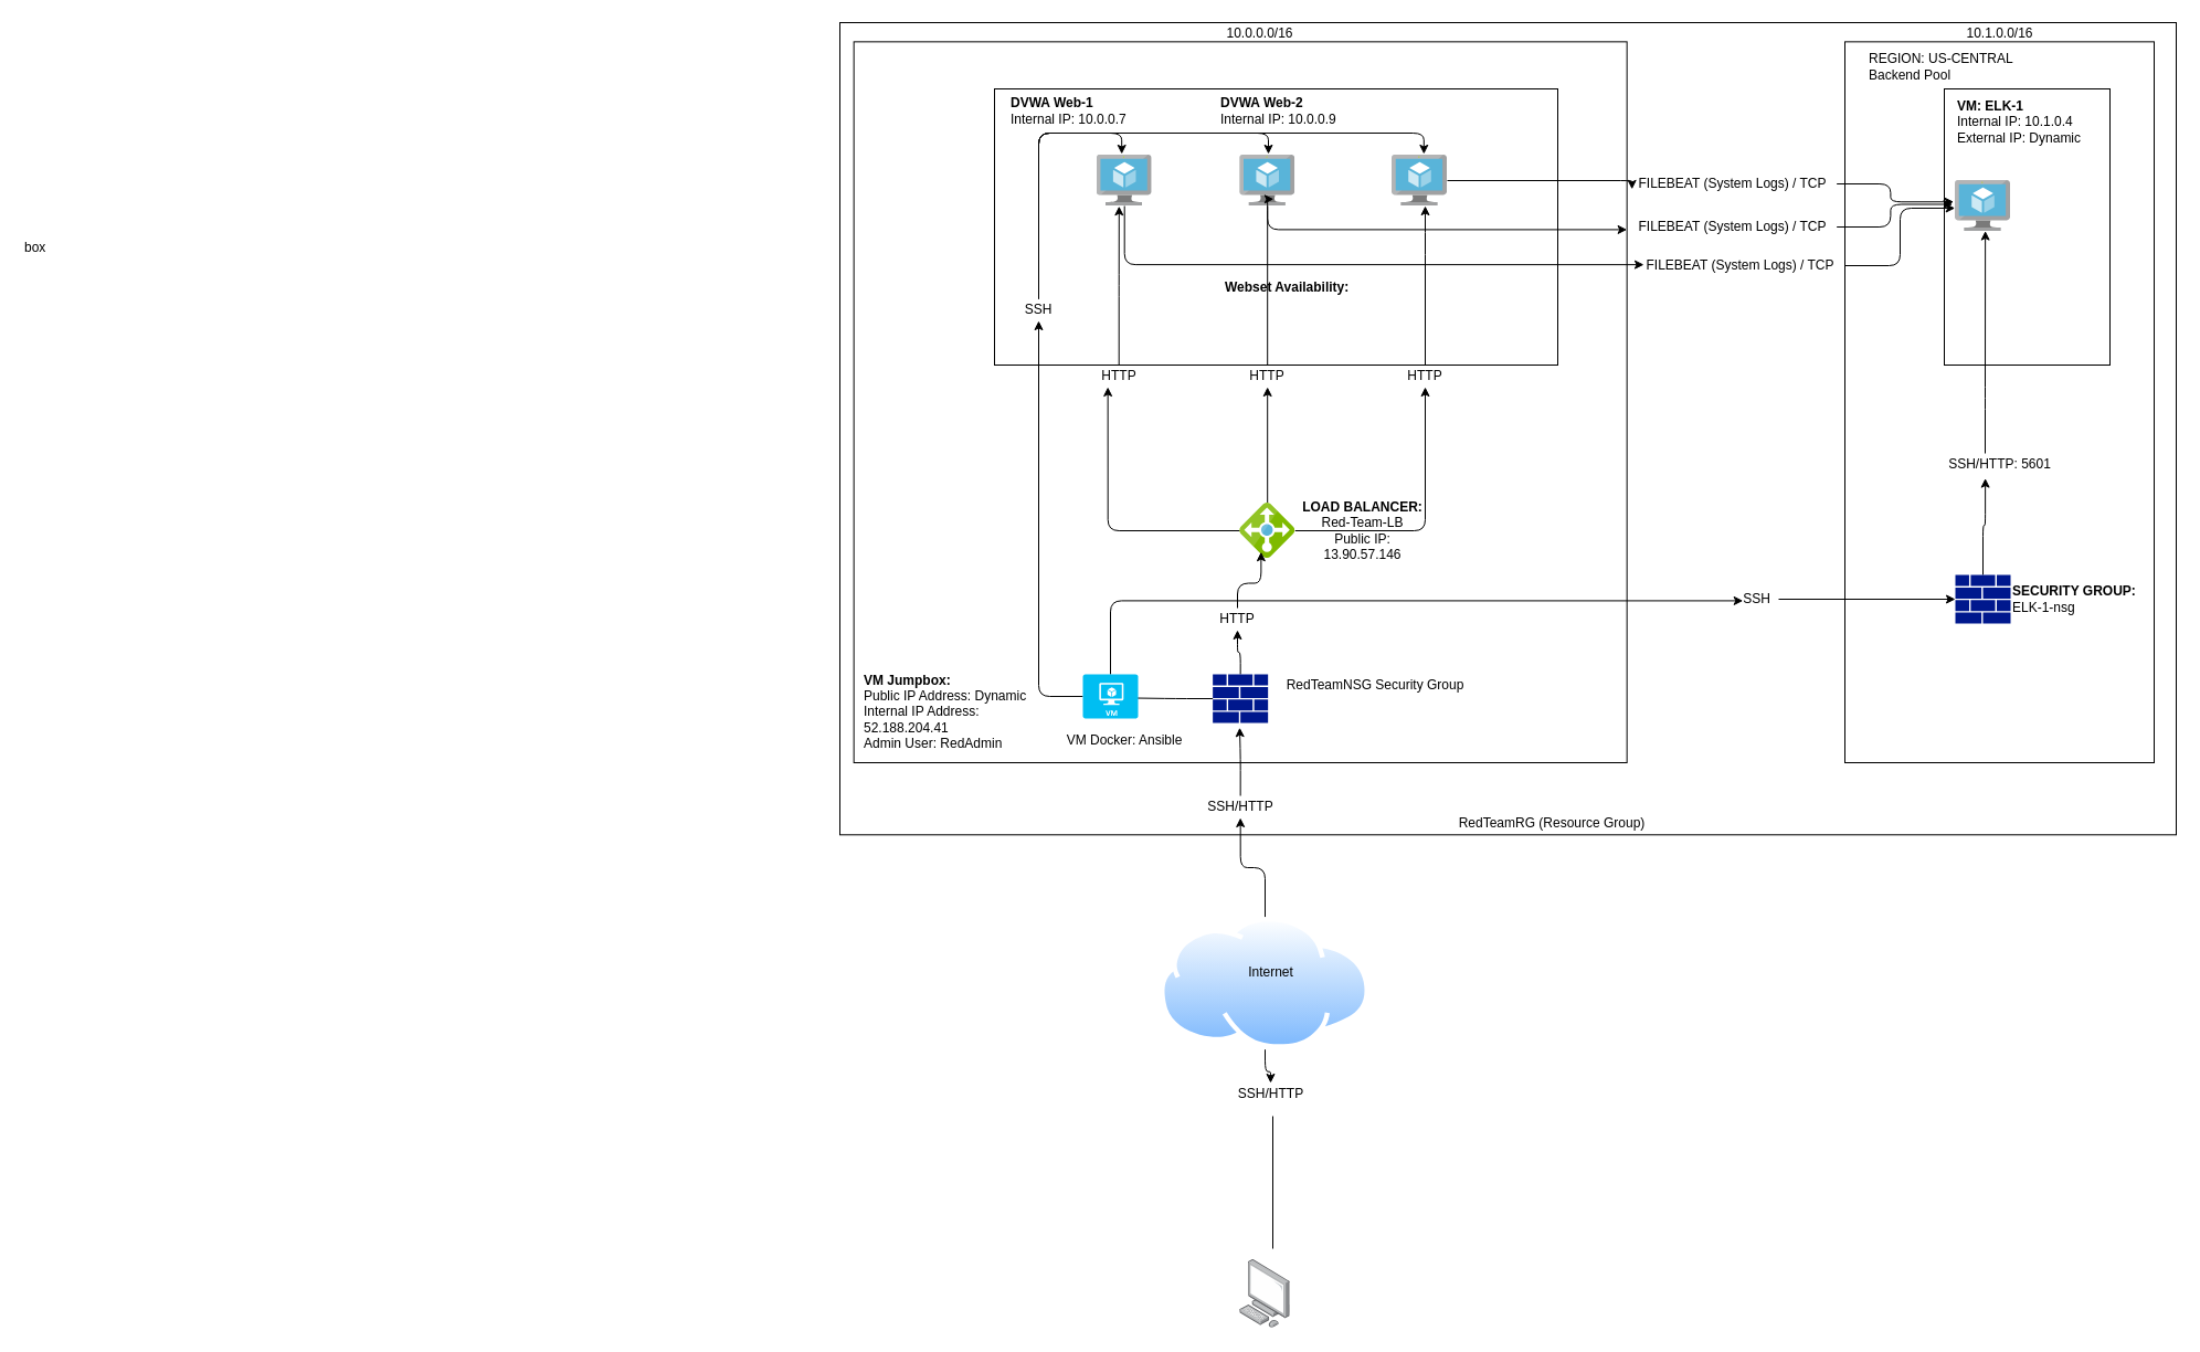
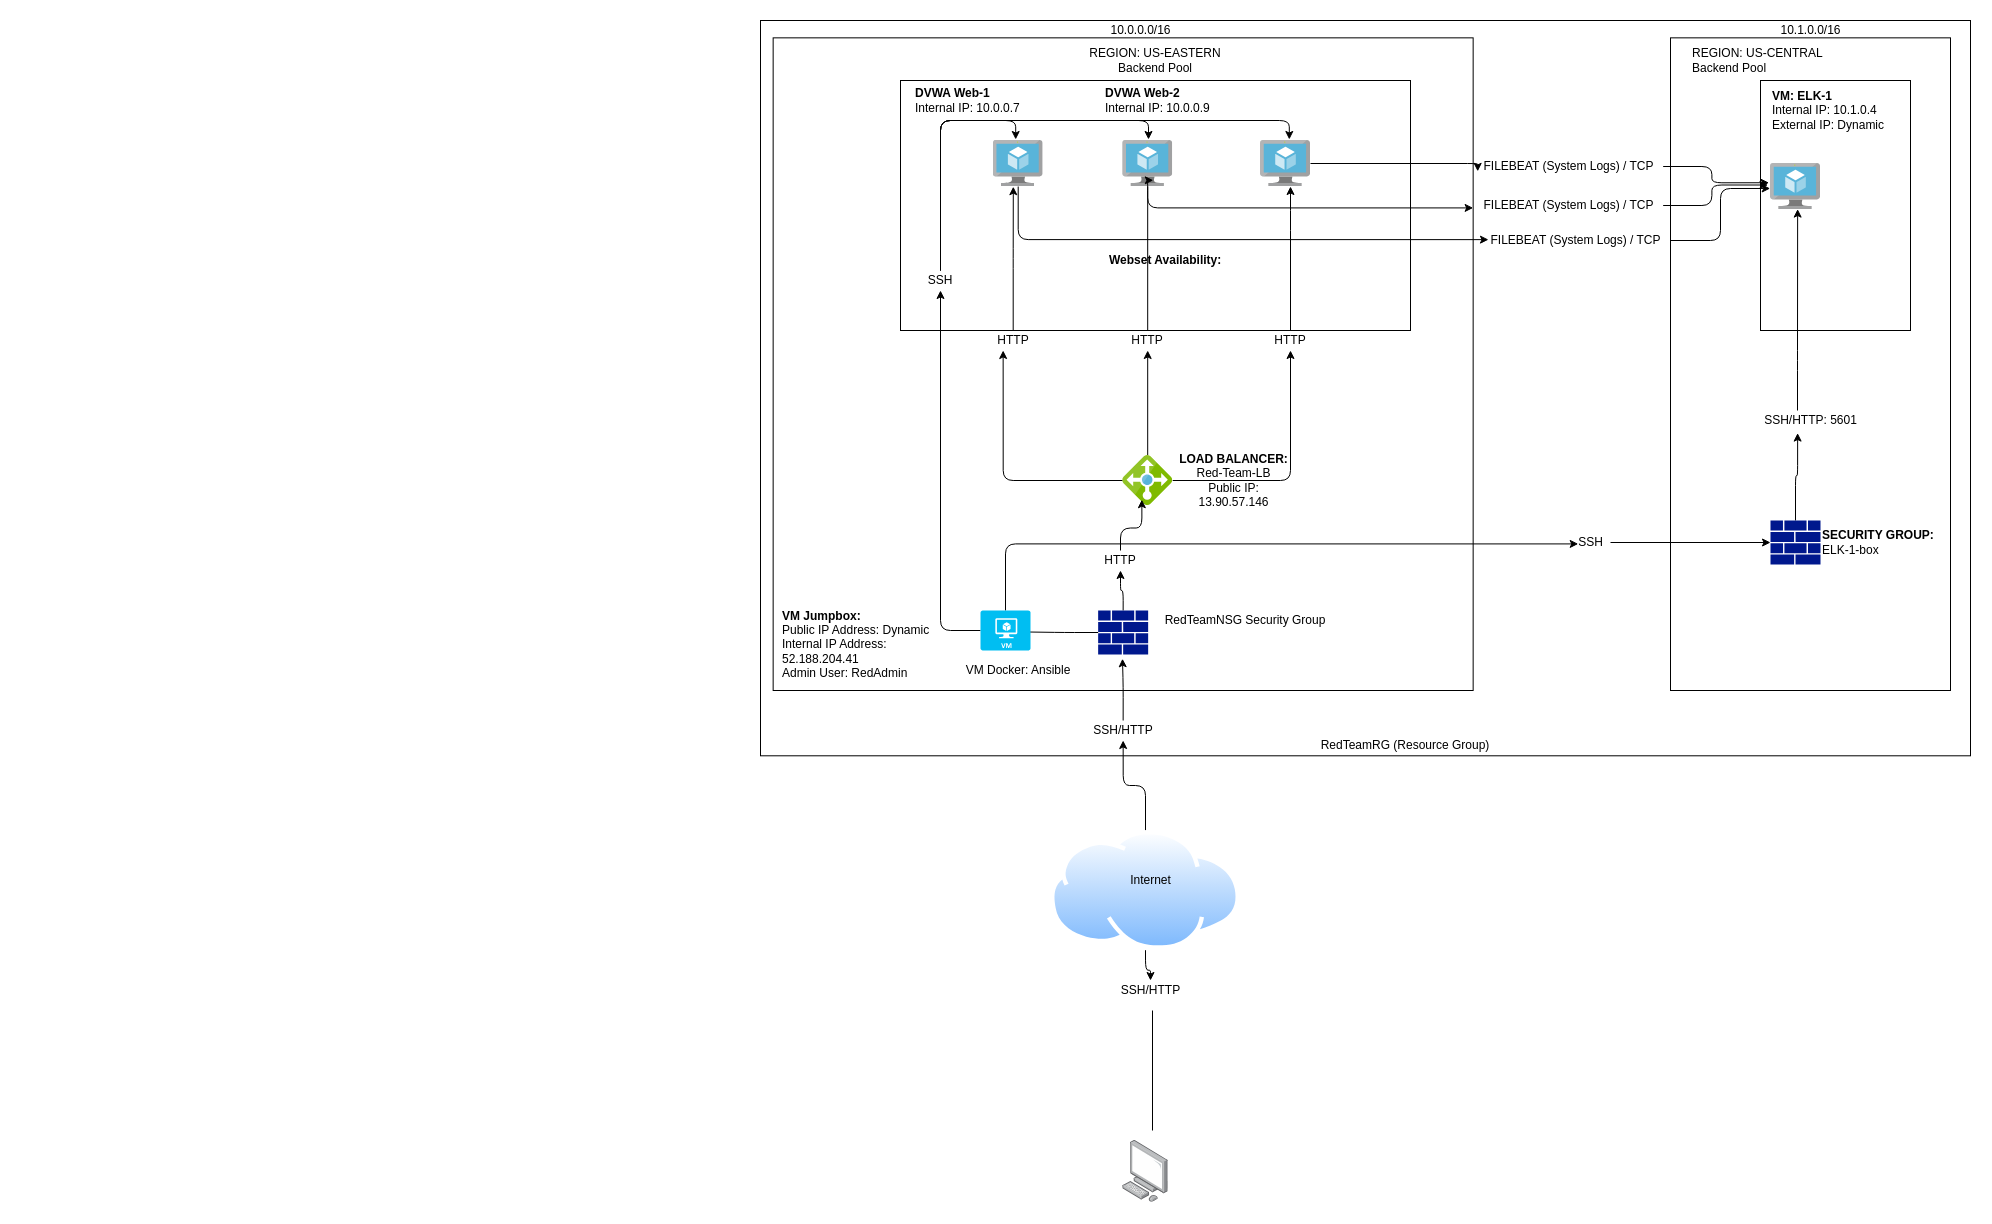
+ <mxCell id="53" value="REGION: US-EASTERN&lt;br&gt;Backend Pool" style="text;html=1;strokeColor=none;fillColor=none;align=center;verticalAlign=middle;whiteSpace=wrap;rounded=0;sketch=0;" vertex="1" parent="1"><mxGeometry x="1075" y="50" width="160" height="20" as="geometry" /></mxCell>
- <mxCell id="39" value="box" style="text;whiteSpace=wrap;html=1;" vertex="1" parent="1"><mxGeometry x="20" y="210" width="40" height="30" as="geometry" /></mxCell>
- <mxCell id="56" value="&lt;div&gt;&lt;b&gt;SECURITY GROUP:&lt;/b&gt;&lt;/div&gt;ELK-1-nsg" style="text;html=1;resizable=0;autosize=1;align=left;verticalAlign=middle;points=[];fillColor=none;strokeColor=none;rounded=0;sketch=0;" vertex="1" parent="1"><mxGeometry x="1820" y="527" width="130" height="30" as="geometry" /></mxCell>
+ <mxCell id="56" value="&lt;div&gt;&lt;b&gt;SECURITY GROUP:&lt;/b&gt;&lt;/div&gt;ELK-1-box" style="text;html=1;resizable=0;autosize=1;align=left;verticalAlign=middle;points=[];fillColor=none;strokeColor=none;rounded=0;sketch=0;" vertex="1" parent="1"><mxGeometry x="1820" y="527" width="130" height="30" as="geometry" /></mxCell>
